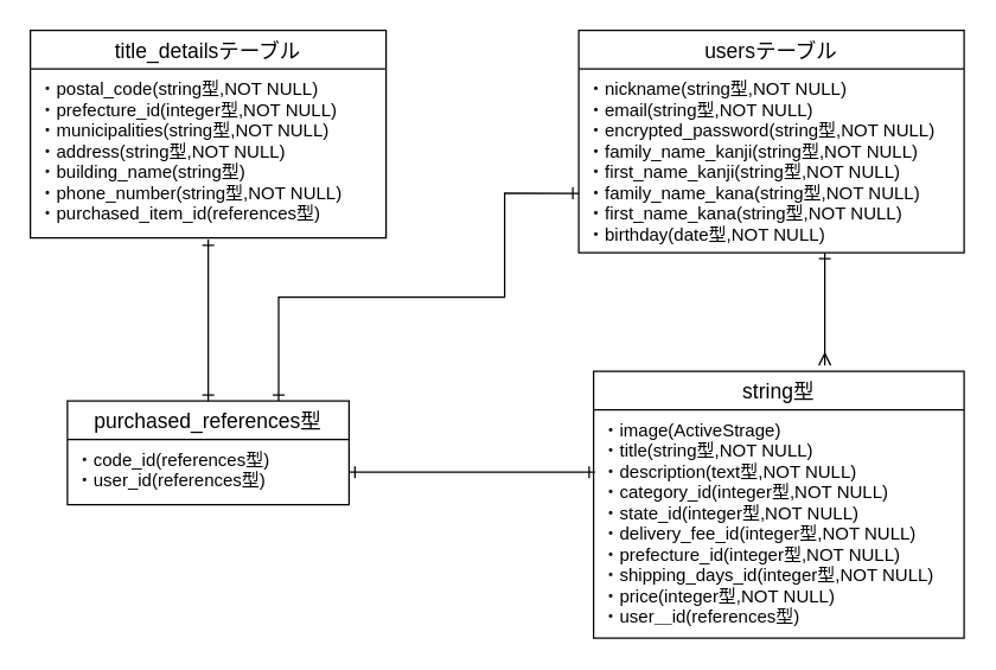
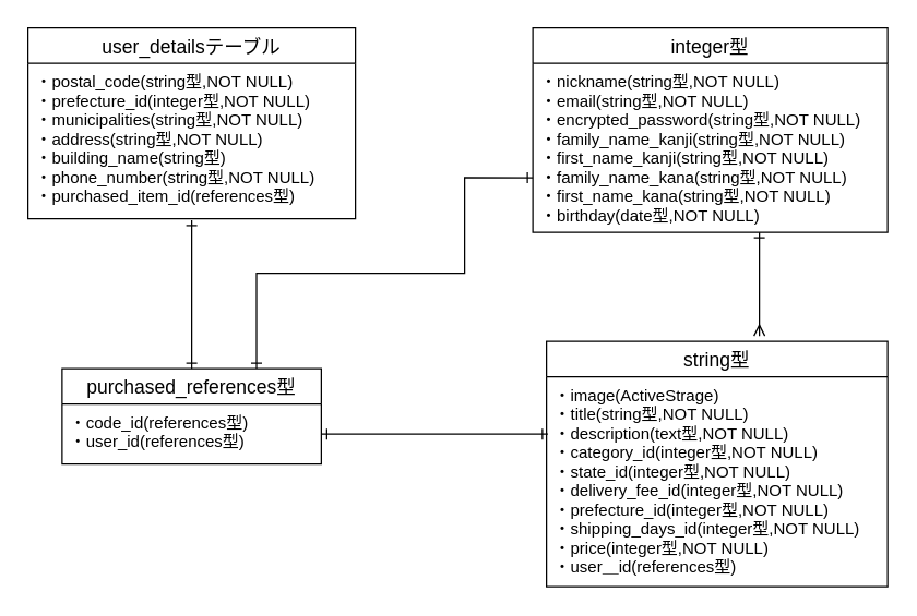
- <mxCell id="4" value="title_detailsテーブル" style="swimlane;fontStyle=0;childLayout=stackLayout;horizontal=1;startSize=26;horizontalStack=0;resizeParent=1;resizeParentMax=0;resizeLast=0;collapsible=1;marginBottom=0;align=center;fontSize=14;" parent="1" vertex="1"><mxGeometry x="20" y="20" width="240" height="140" as="geometry" /></mxCell>
+ <mxCell id="4" value="user_detailsテーブル" style="swimlane;fontStyle=0;childLayout=stackLayout;horizontal=1;startSize=26;horizontalStack=0;resizeParent=1;resizeParentMax=0;resizeLast=0;collapsible=1;marginBottom=0;align=center;fontSize=14;" parent="1" vertex="1"><mxGeometry x="20" y="20" width="240" height="140" as="geometry" /></mxCell>
- <mxCell id="2" value="usersテーブル" style="swimlane;fontStyle=0;childLayout=stackLayout;horizontal=1;startSize=26;horizontalStack=0;resizeParent=1;resizeParentMax=0;resizeLast=0;collapsible=1;marginBottom=0;align=center;fontSize=14;" parent="1" vertex="1"><mxGeometry x="390" y="20" width="260" height="150" as="geometry" /></mxCell>
+ <mxCell id="2" value="integer型" style="swimlane;fontStyle=0;childLayout=stackLayout;horizontal=1;startSize=26;horizontalStack=0;resizeParent=1;resizeParentMax=0;resizeLast=0;collapsible=1;marginBottom=0;align=center;fontSize=14;" parent="1" vertex="1"><mxGeometry x="390" y="20" width="260" height="150" as="geometry" /></mxCell>
